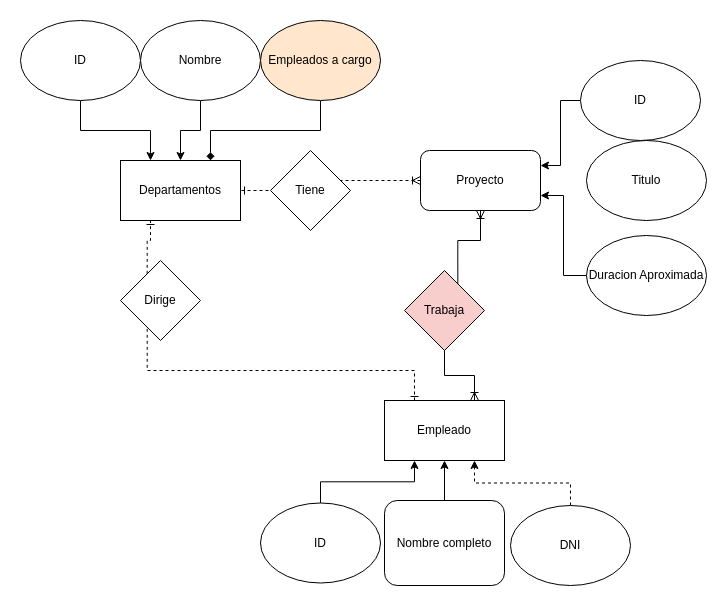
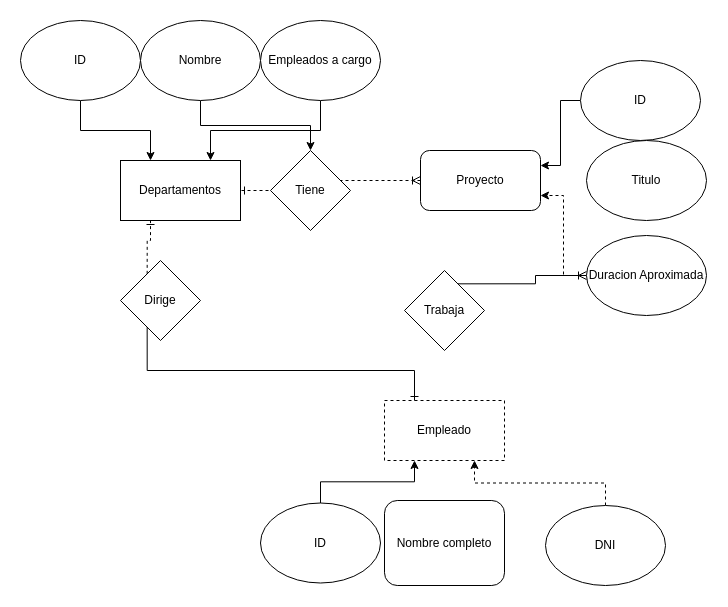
- <mxCell id="13" value="Empleados a cargo" style="ellipse;whiteSpace=wrap;html=1;fillColor=#ffe6cc;" vertex="1" parent="1"><mxGeometry x="260" y="20" width="120" height="80" as="geometry" /></mxCell>
+ <mxCell id="13" value="Empleados a cargo" style="ellipse;whiteSpace=wrap;html=1;" vertex="1" parent="1"><mxGeometry x="260" y="20" width="120" height="80" as="geometry" /></mxCell>
- <mxCell id="10" style="edgeStyle=orthogonalEdgeStyle;rounded=0;orthogonalLoop=1;jettySize=auto;html=1;exitX=0.5;exitY=1;exitDx=0;exitDy=0;entryX=0.5;entryY=0;entryDx=0;entryDy=0;startArrow=none;startFill=0;endArrow=classic;endFill=1;" edge="1" parent="1" source="11" target="2"><mxGeometry relative="1" as="geometry" /></mxCell>
+ <mxCell id="10" style="edgeStyle=orthogonalEdgeStyle;rounded=0;orthogonalLoop=1;jettySize=auto;html=1;exitX=0.5;exitY=1;exitDx=0;exitDy=0;startArrow=none;startFill=0;endArrow=classic;endFill=1;" edge="1" parent="1" source="11" target="29"><mxGeometry relative="1" as="geometry" /></mxCell>
- <mxCell id="12" style="edgeStyle=orthogonalEdgeStyle;rounded=0;orthogonalLoop=1;jettySize=auto;html=1;exitX=0.5;exitY=1;exitDx=0;exitDy=0;entryX=0.75;entryY=0;entryDx=0;entryDy=0;startArrow=none;startFill=0;endArrow=diamond;endFill=1;" edge="1" parent="1" source="13" target="2"><mxGeometry relative="1" as="geometry" /></mxCell>
+ <mxCell id="12" style="edgeStyle=orthogonalEdgeStyle;rounded=0;orthogonalLoop=1;jettySize=auto;html=1;exitX=0.5;exitY=1;exitDx=0;exitDy=0;entryX=0.75;entryY=0;entryDx=0;entryDy=0;startArrow=none;startFill=0;endArrow=classic;endFill=1;" edge="1" parent="1" source="13" target="2"><mxGeometry relative="1" as="geometry" /></mxCell>
- <mxCell id="27" style="edgeStyle=orthogonalEdgeStyle;rounded=0;orthogonalLoop=1;jettySize=auto;html=1;exitX=0;exitY=0.5;exitDx=0;exitDy=0;entryX=1;entryY=0.75;entryDx=0;entryDy=0;startArrow=none;startFill=0;endArrow=classic;endFill=1;" edge="1" parent="1" source="28" target="21"><mxGeometry relative="1" as="geometry" /></mxCell>
+ <mxCell id="27" style="edgeStyle=orthogonalEdgeStyle;rounded=0;orthogonalLoop=1;jettySize=auto;html=1;exitX=0;exitY=0.5;exitDx=0;exitDy=0;entryX=1;entryY=0.75;entryDx=0;entryDy=0;startArrow=none;startFill=0;endArrow=classic;endFill=1;dashed=1;" edge="1" parent="1" source="28" target="21"><mxGeometry relative="1" as="geometry" /></mxCell>
- <mxCell id="4" style="edgeStyle=orthogonalEdgeStyle;rounded=0;orthogonalLoop=1;jettySize=auto;html=1;exitX=0.75;exitY=0;exitDx=0;exitDy=0;entryX=0.5;entryY=1;entryDx=0;entryDy=0;startArrow=none;startFill=0;endArrow=ERoneToMany;endFill=0;" edge="1" parent="1" source="22" target="21"><mxGeometry relative="1" as="geometry" /></mxCell>
+ <mxCell id="4" style="edgeStyle=orthogonalEdgeStyle;rounded=0;orthogonalLoop=1;jettySize=auto;html=1;exitX=0.75;exitY=0;exitDx=0;exitDy=0;startArrow=none;startFill=0;endArrow=ERoneToMany;endFill=0;" edge="1" parent="1" source="22" target="28"><mxGeometry relative="1" as="geometry" /></mxCell>
- <mxCell id="22" value="Trabaja" style="rhombus;whiteSpace=wrap;html=1;fillColor=#f8cecc;" vertex="1" parent="1"><mxGeometry x="404" y="270" width="80" height="80" as="geometry" /></mxCell>
+ <mxCell id="22" value="Trabaja" style="rhombus;whiteSpace=wrap;html=1;" vertex="1" parent="1"><mxGeometry x="404" y="270" width="80" height="80" as="geometry" /></mxCell>
- <mxCell id="7" value="" style="edgeStyle=orthogonalEdgeStyle;rounded=0;orthogonalLoop=1;jettySize=auto;html=1;exitX=0.25;exitY=0;exitDx=0;exitDy=0;entryX=0.25;entryY=1;entryDx=0;entryDy=0;endArrow=none;startArrow=ERone;startFill=0;endFill=0;dashed=1;" edge="1" parent="1" source="5" target="6"><mxGeometry relative="1" as="geometry"><mxPoint x="414" y="420" as="sourcePoint" /><mxPoint x="414" y="210" as="targetPoint" /></mxGeometry></mxCell>
+ <mxCell id="7" value="" style="edgeStyle=orthogonalEdgeStyle;rounded=0;orthogonalLoop=1;jettySize=auto;html=1;exitX=0.25;exitY=0;exitDx=0;exitDy=0;entryX=0.25;entryY=1;entryDx=0;entryDy=0;endArrow=none;startArrow=ERone;startFill=0;endFill=0;" edge="1" parent="1" source="5" target="6"><mxGeometry relative="1" as="geometry"><mxPoint x="414" y="420" as="sourcePoint" /><mxPoint x="414" y="210" as="targetPoint" /></mxGeometry></mxCell>
- <mxCell id="23" value="" style="edgeStyle=orthogonalEdgeStyle;rounded=0;orthogonalLoop=1;jettySize=auto;html=1;exitX=0.75;exitY=0;exitDx=0;exitDy=0;entryX=0.5;entryY=1;entryDx=0;entryDy=0;startArrow=ERoneToMany;startFill=0;endArrow=none;endFill=0;" edge="1" parent="1" source="5" target="22"><mxGeometry relative="1" as="geometry"><mxPoint x="474" y="400" as="sourcePoint" /><mxPoint x="430" y="220" as="targetPoint" /></mxGeometry></mxCell>
- <mxCell id="5" value="Empleado" style="rounded=0;whiteSpace=wrap;html=1;" vertex="1" parent="1"><mxGeometry x="384" y="400" width="120" height="60" as="geometry" /></mxCell>
+ <mxCell id="5" value="Empleado" style="rounded=0;whiteSpace=wrap;html=1;dashed=1;" vertex="1" parent="1"><mxGeometry x="384" y="400" width="120" height="60" as="geometry" /></mxCell>
- <mxCell id="16" style="edgeStyle=orthogonalEdgeStyle;rounded=0;orthogonalLoop=1;jettySize=auto;html=1;exitX=0.5;exitY=0;exitDx=0;exitDy=0;entryX=0.5;entryY=1;entryDx=0;entryDy=0;startArrow=none;startFill=0;endArrow=classic;endFill=1;" edge="1" parent="1" source="17" target="5"><mxGeometry relative="1" as="geometry" /></mxCell>
- <mxCell id="19" value="DNI" style="ellipse;whiteSpace=wrap;html=1;" vertex="1" parent="1"><mxGeometry x="510" y="505" width="120" height="80" as="geometry" /></mxCell>
+ <mxCell id="19" value="DNI" style="ellipse;whiteSpace=wrap;html=1;" vertex="1" parent="1"><mxGeometry x="545" y="505" width="120" height="80" as="geometry" /></mxCell>
